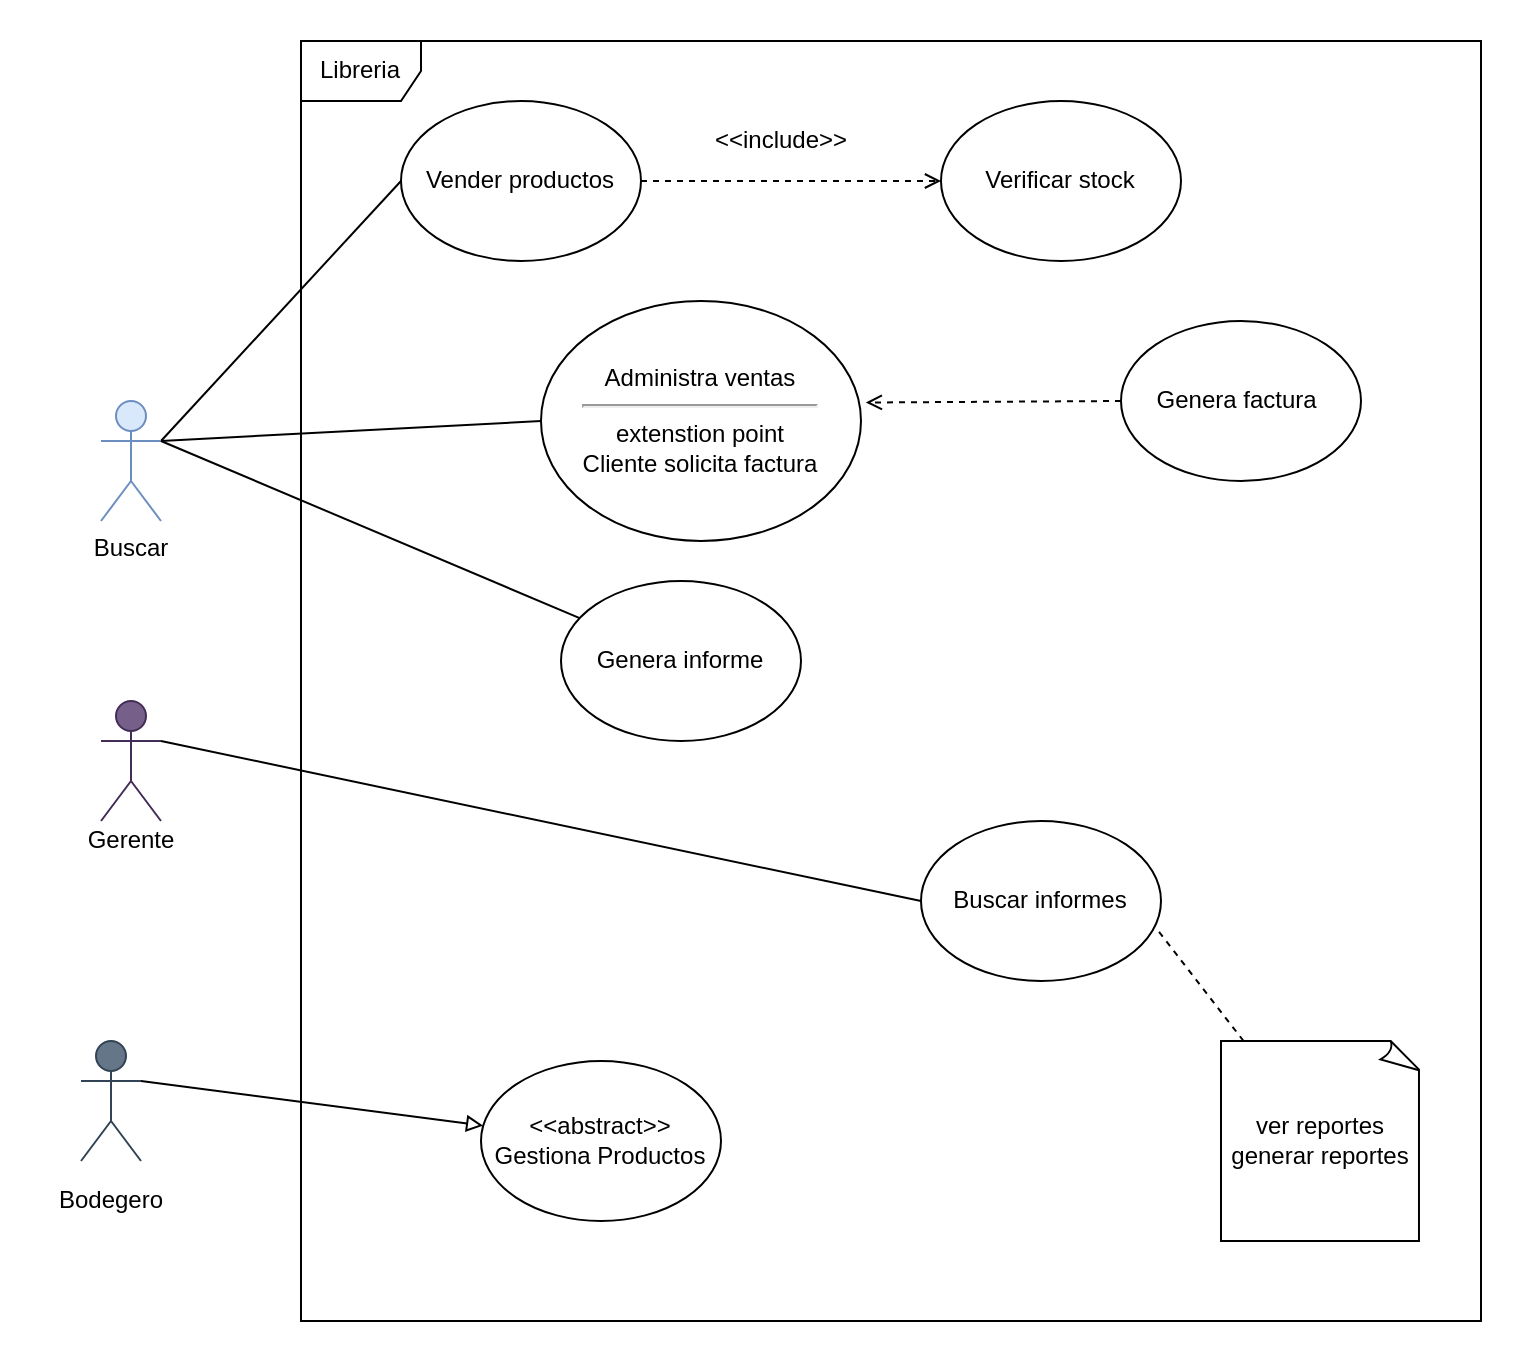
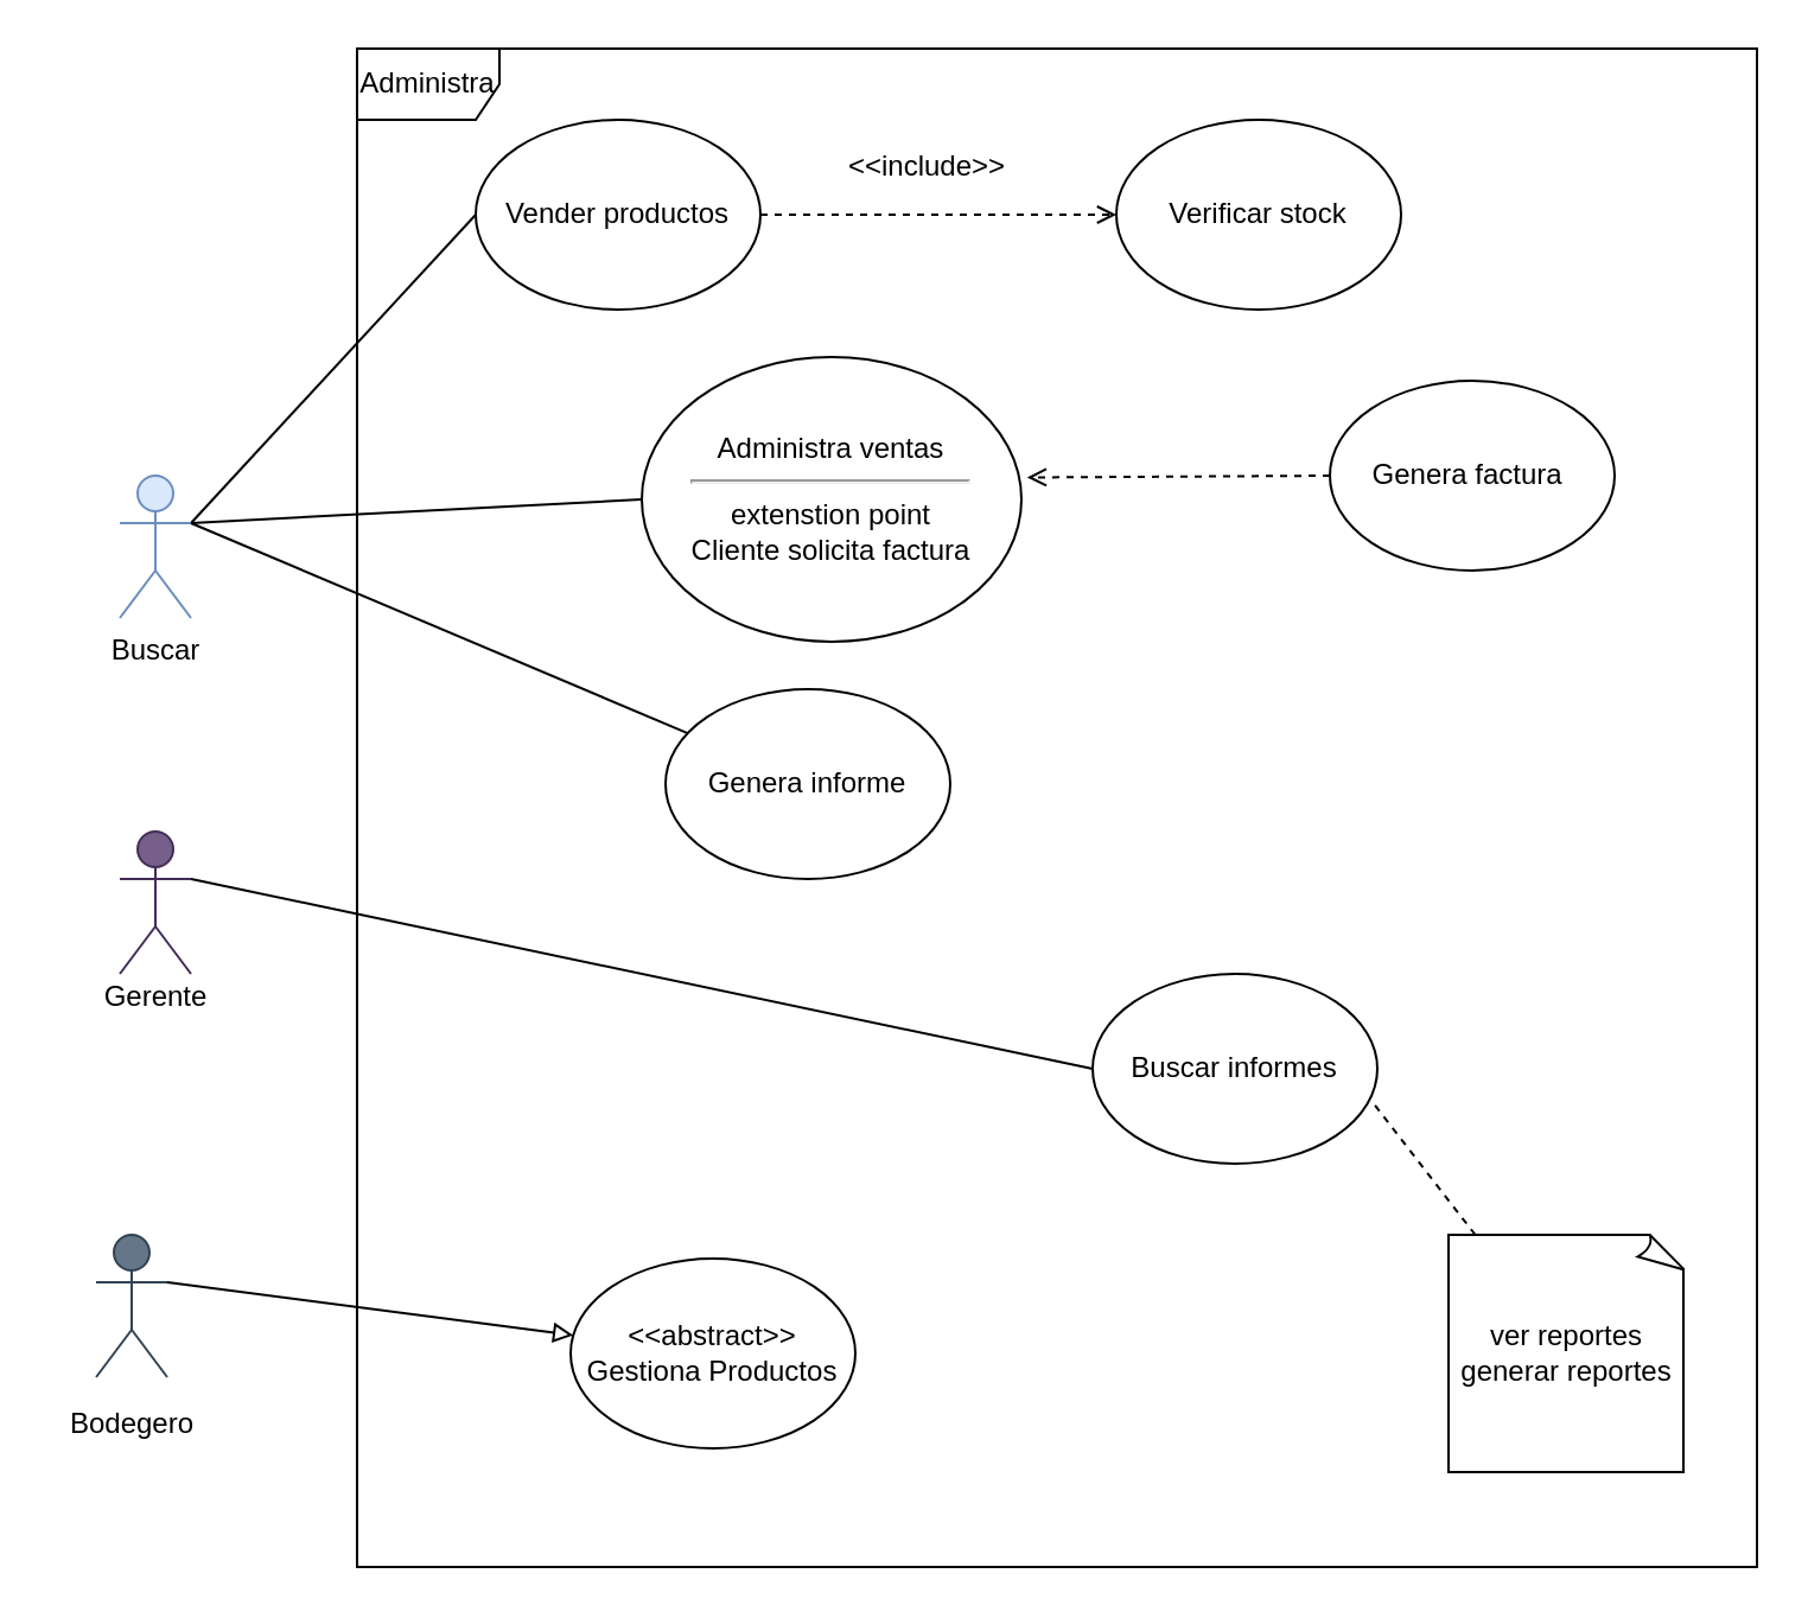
- <mxCell id="24" value="Libreria" style="shape=umlFrame;whiteSpace=wrap;html=1;" vertex="1" parent="1"><mxGeometry x="150" y="20" width="590" height="640" as="geometry" /></mxCell>
+ <mxCell id="24" value="Administra" style="shape=umlFrame;whiteSpace=wrap;html=1;" vertex="1" parent="1"><mxGeometry x="150" y="20" width="590" height="640" as="geometry" /></mxCell>
